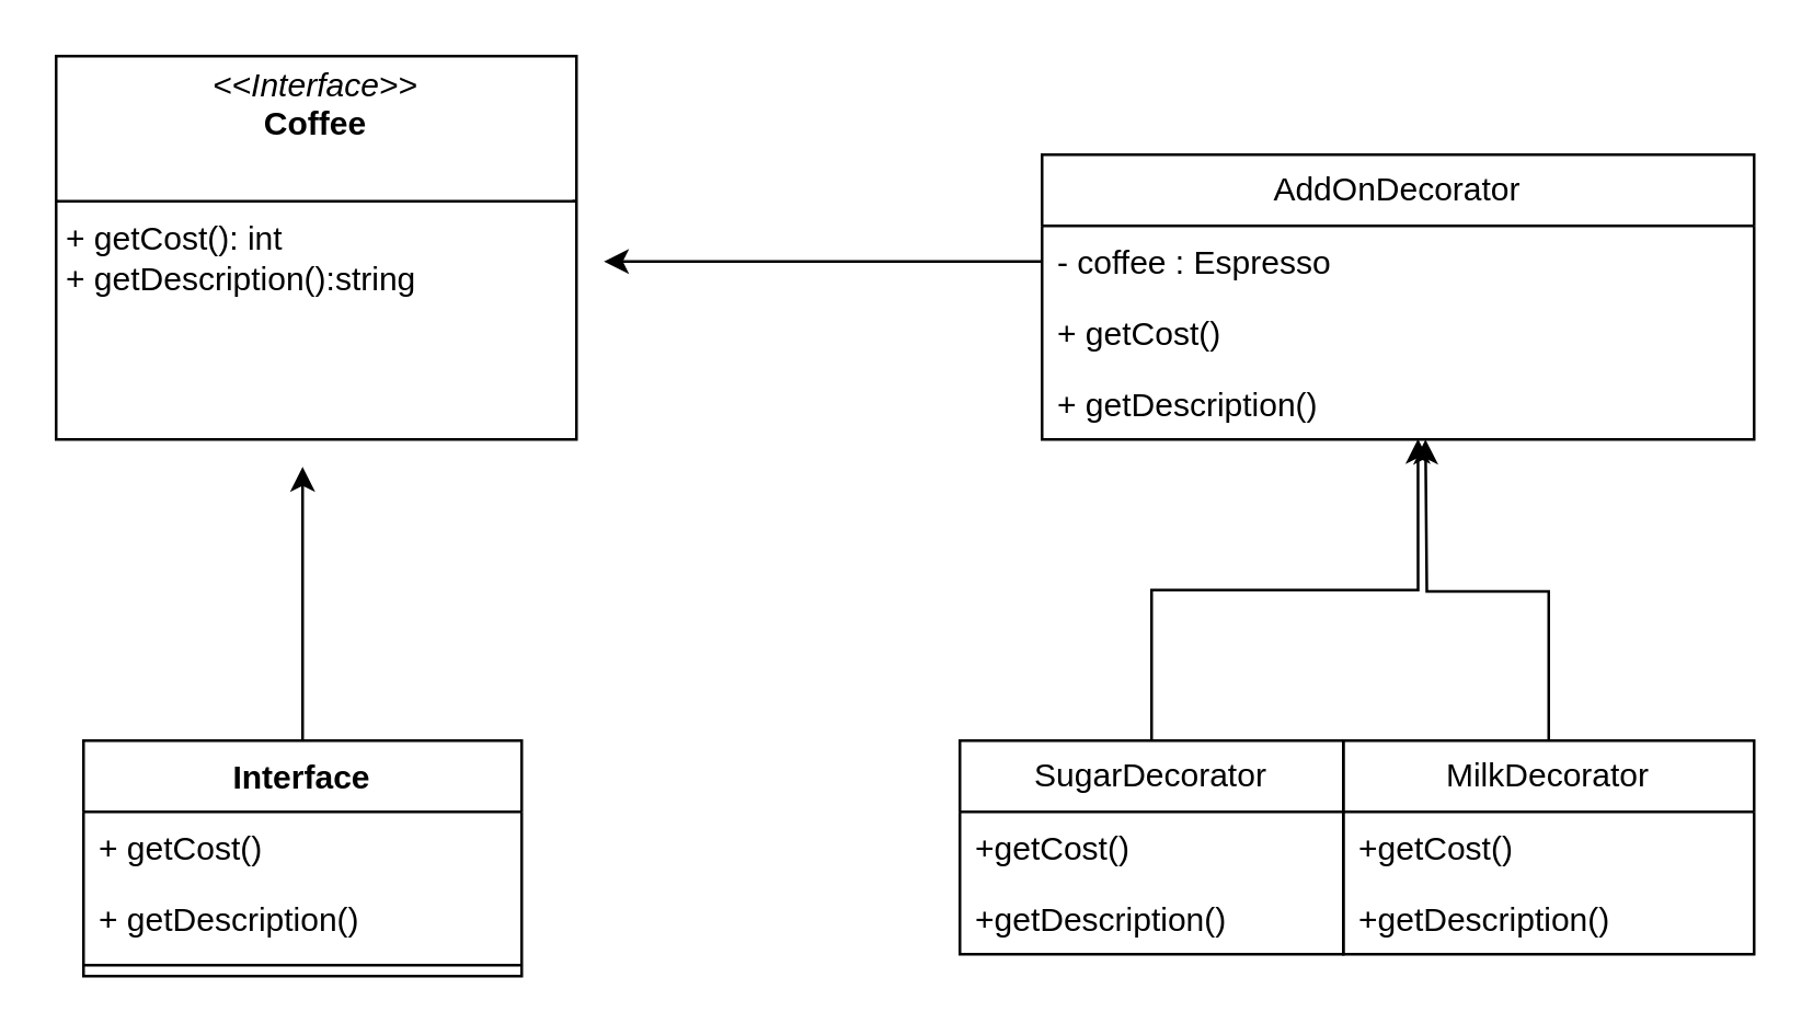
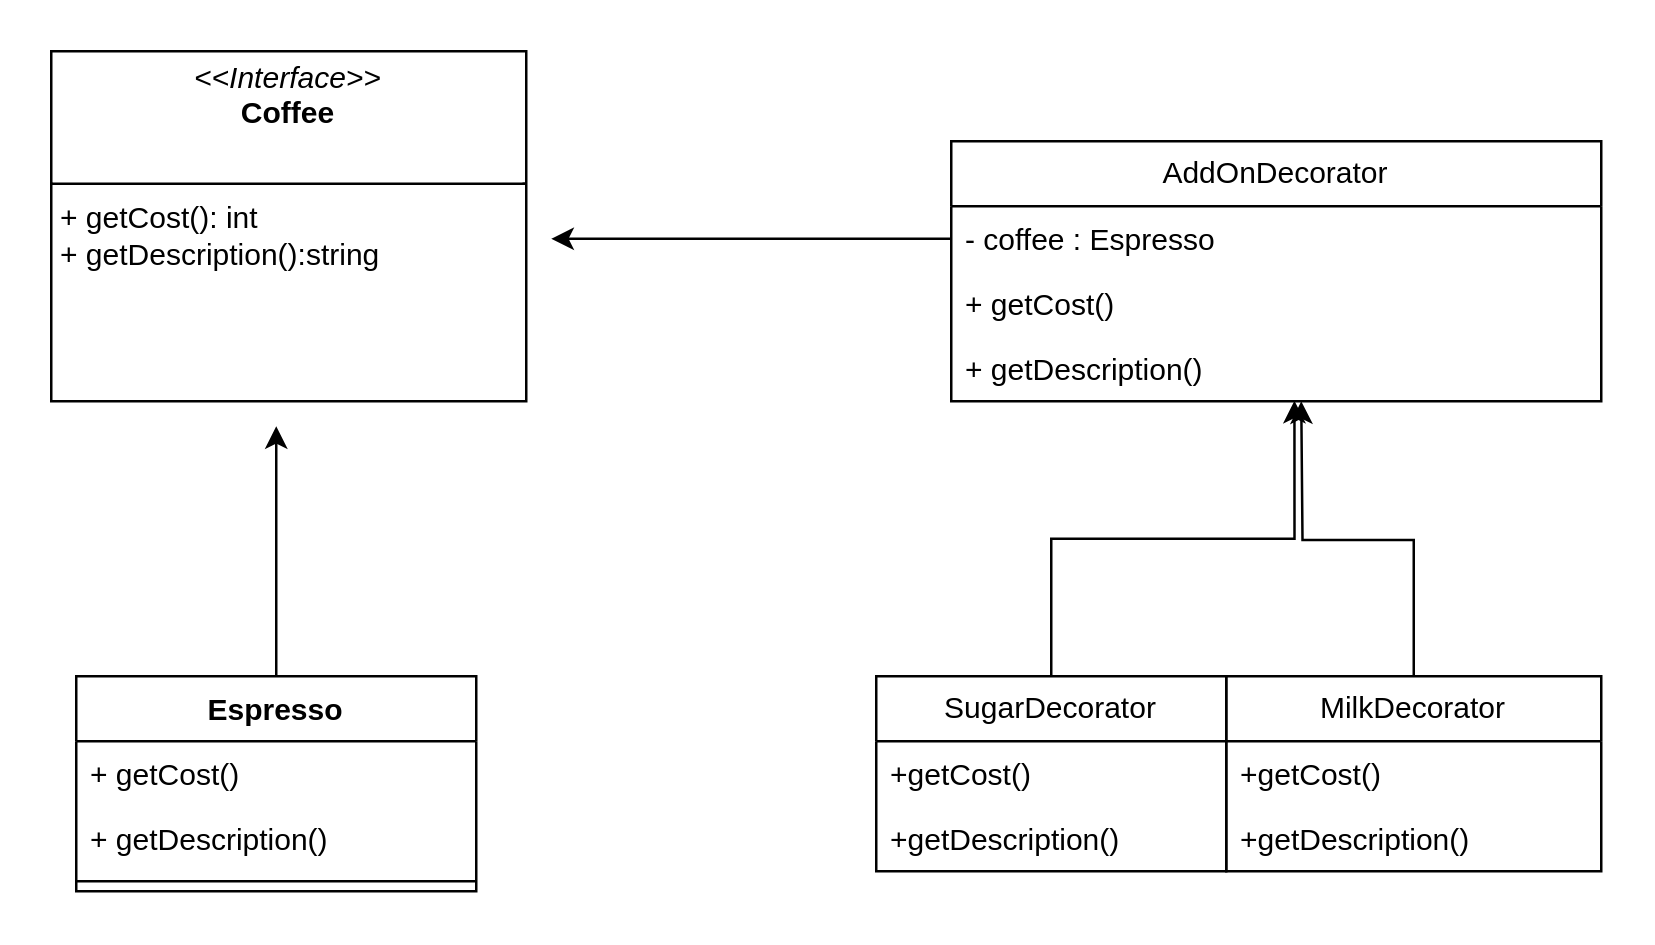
- <mxCell id="9" value="Interface" style="swimlane;fontStyle=1;align=center;verticalAlign=top;childLayout=stackLayout;horizontal=1;startSize=26;horizontalStack=0;resizeParent=1;resizeParentMax=0;resizeLast=0;collapsible=1;marginBottom=0;whiteSpace=wrap;html=1;" vertex="1" parent="1"><mxGeometry x="30" y="270" width="160" height="86" as="geometry" /></mxCell>
+ <mxCell id="9" value="Espresso" style="swimlane;fontStyle=1;align=center;verticalAlign=top;childLayout=stackLayout;horizontal=1;startSize=26;horizontalStack=0;resizeParent=1;resizeParentMax=0;resizeLast=0;collapsible=1;marginBottom=0;whiteSpace=wrap;html=1;" vertex="1" parent="1"><mxGeometry x="30" y="270" width="160" height="86" as="geometry" /></mxCell>
